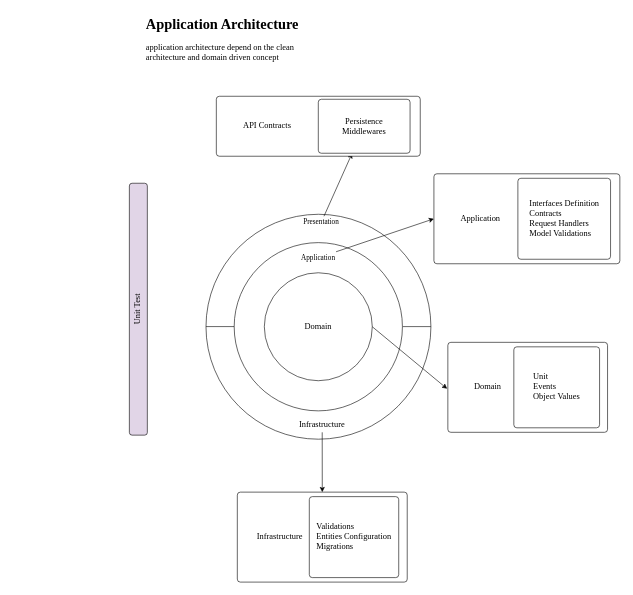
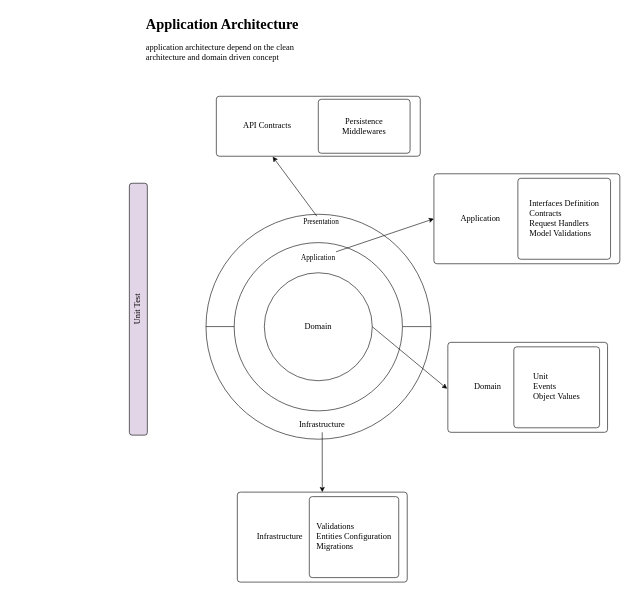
- <mxCell id="9" style="edgeStyle=none;rounded=0;orthogonalLoop=1;jettySize=auto;html=1;" parent="1" source="10" target="16" edge="1"><mxGeometry relative="1" as="geometry" /></mxCell>
+ <mxCell id="9" style="edgeStyle=none;rounded=0;orthogonalLoop=1;jettySize=auto;html=1;entryX=0.553;entryY=1.007;entryDx=0;entryDy=0;entryPerimeter=0;" parent="1" source="10" target="15" edge="1"><mxGeometry relative="1" as="geometry" /></mxCell>
